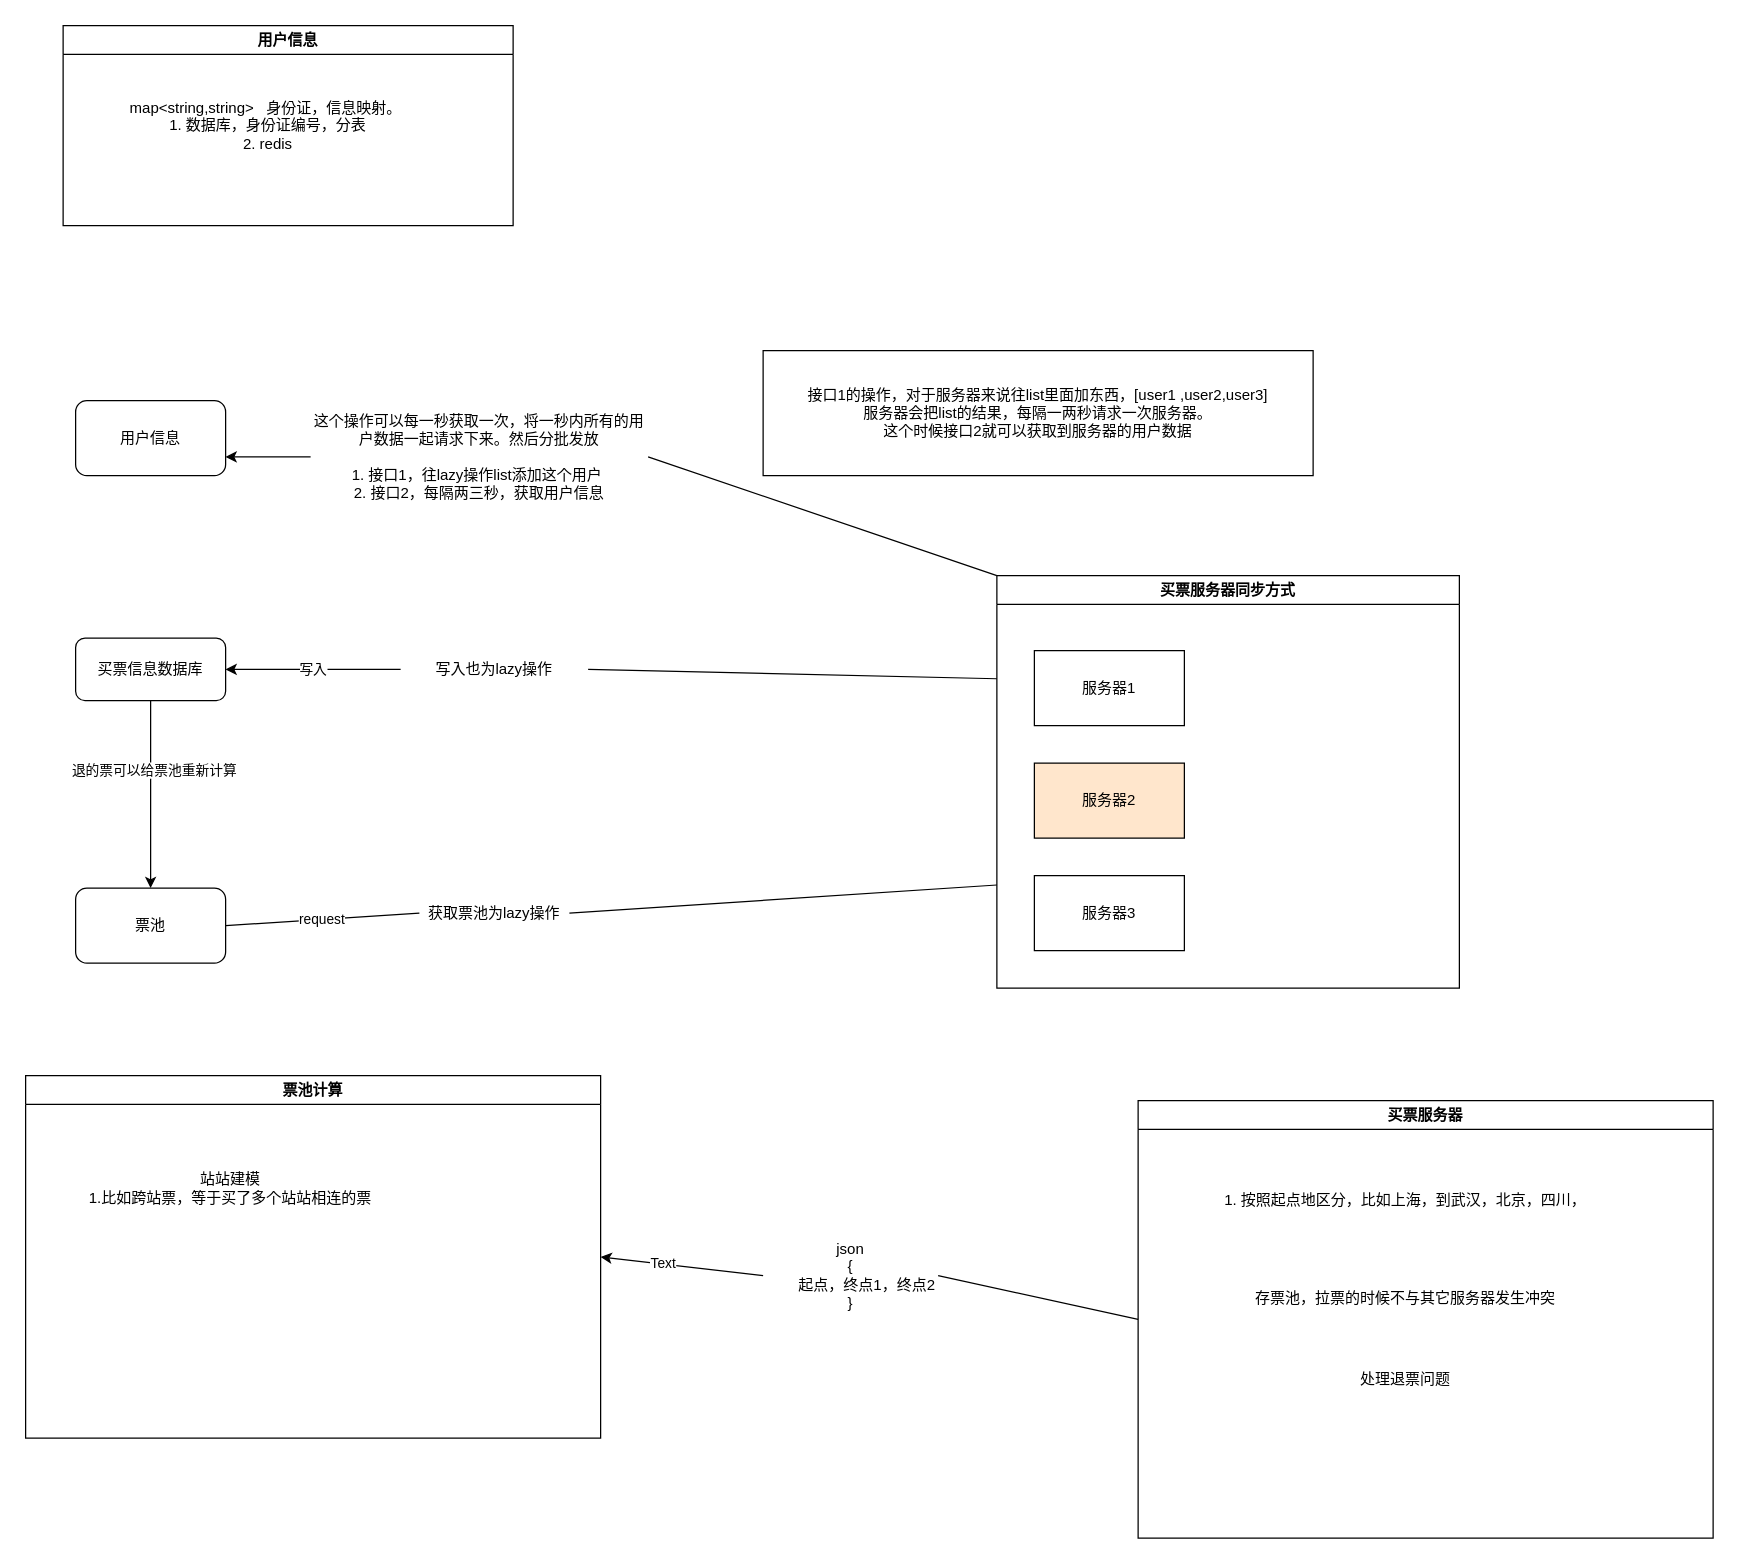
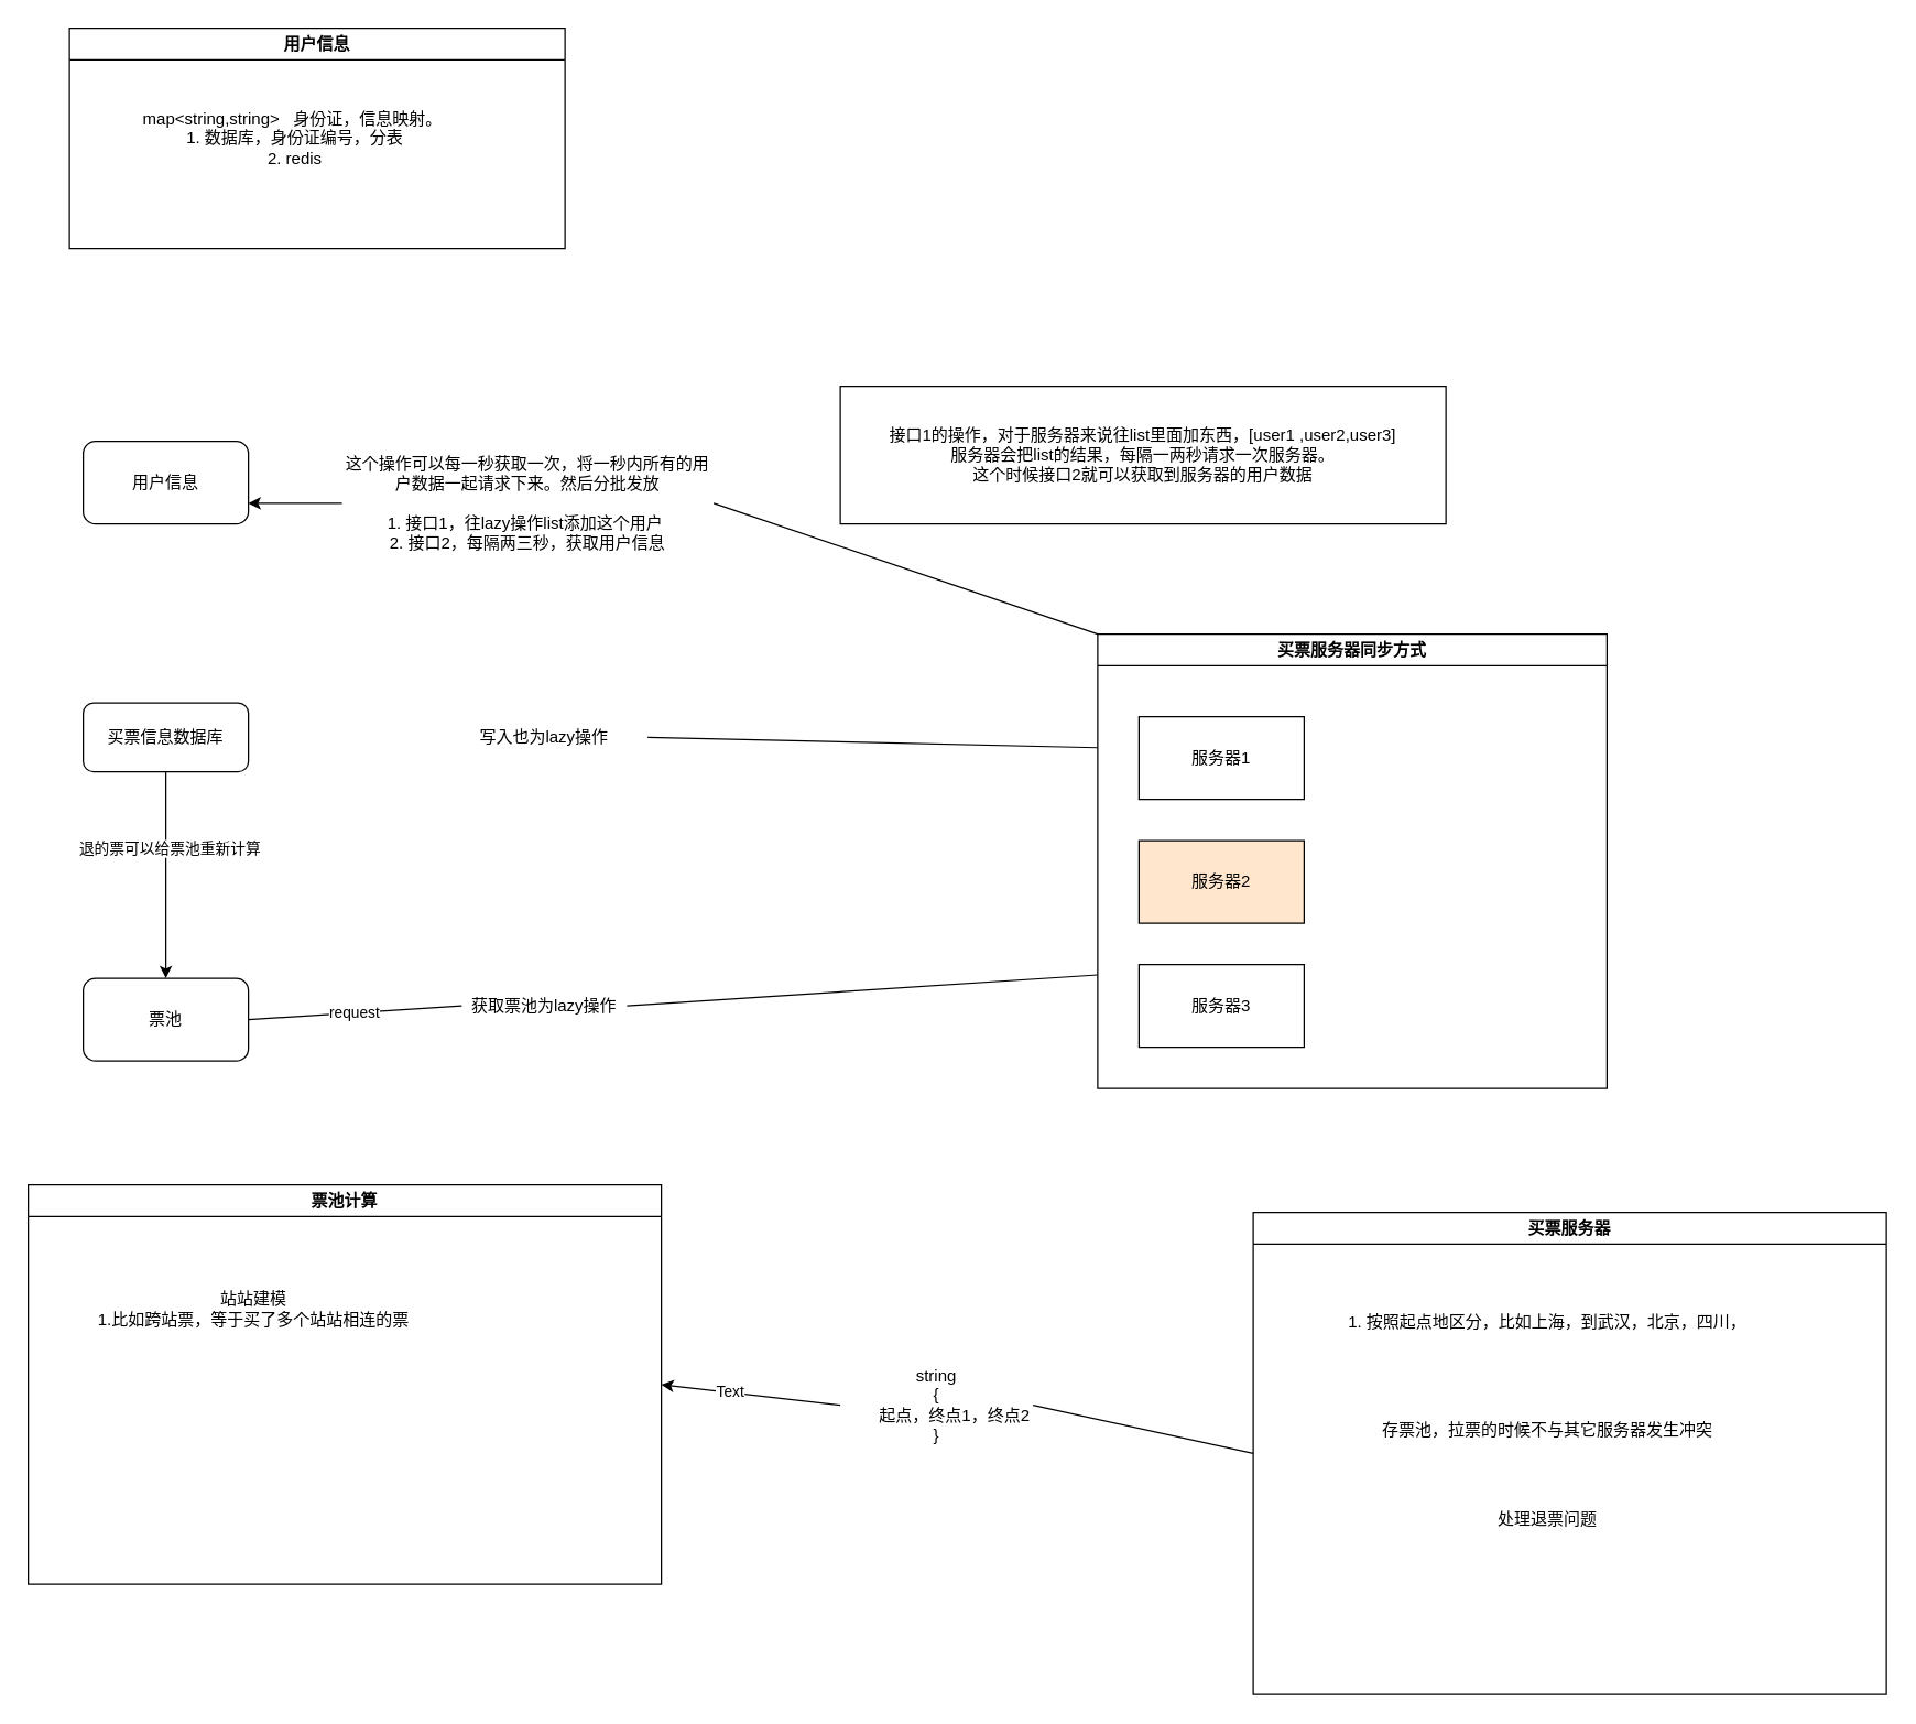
- <mxCell id="7" value="写入" style="edgeStyle=none;html=1;entryX=1;entryY=0.5;entryDx=0;entryDy=0;startArrow=none;exitX=0;exitY=0.5;exitDx=0;exitDy=0;" parent="1" source="14" target="5" edge="1"><mxGeometry relative="1" as="geometry"><mxPoint x="360" y="615" as="sourcePoint" /></mxGeometry></mxCell>
- <mxCell id="32" value="json&lt;br&gt;{&lt;br&gt;&lt;span style=&quot;white-space: pre;&quot;&gt;&#09;&lt;/span&gt;起点，终点1，终点2&lt;br&gt;}" style="text;html=1;strokeColor=none;fillColor=none;align=center;verticalAlign=middle;whiteSpace=wrap;rounded=0;" vertex="1" parent="1"><mxGeometry x="610" y="961.25" width="140" height="117.5" as="geometry" /></mxCell>
+ <mxCell id="32" value="string&lt;br&gt;{&lt;br&gt;&lt;span style=&quot;white-space: pre;&quot;&gt;&#09;&lt;/span&gt;起点，终点1，终点2&lt;br&gt;}" style="text;html=1;strokeColor=none;fillColor=none;align=center;verticalAlign=middle;whiteSpace=wrap;rounded=0;" vertex="1" parent="1"><mxGeometry x="610" y="961.25" width="140" height="117.5" as="geometry" /></mxCell>
